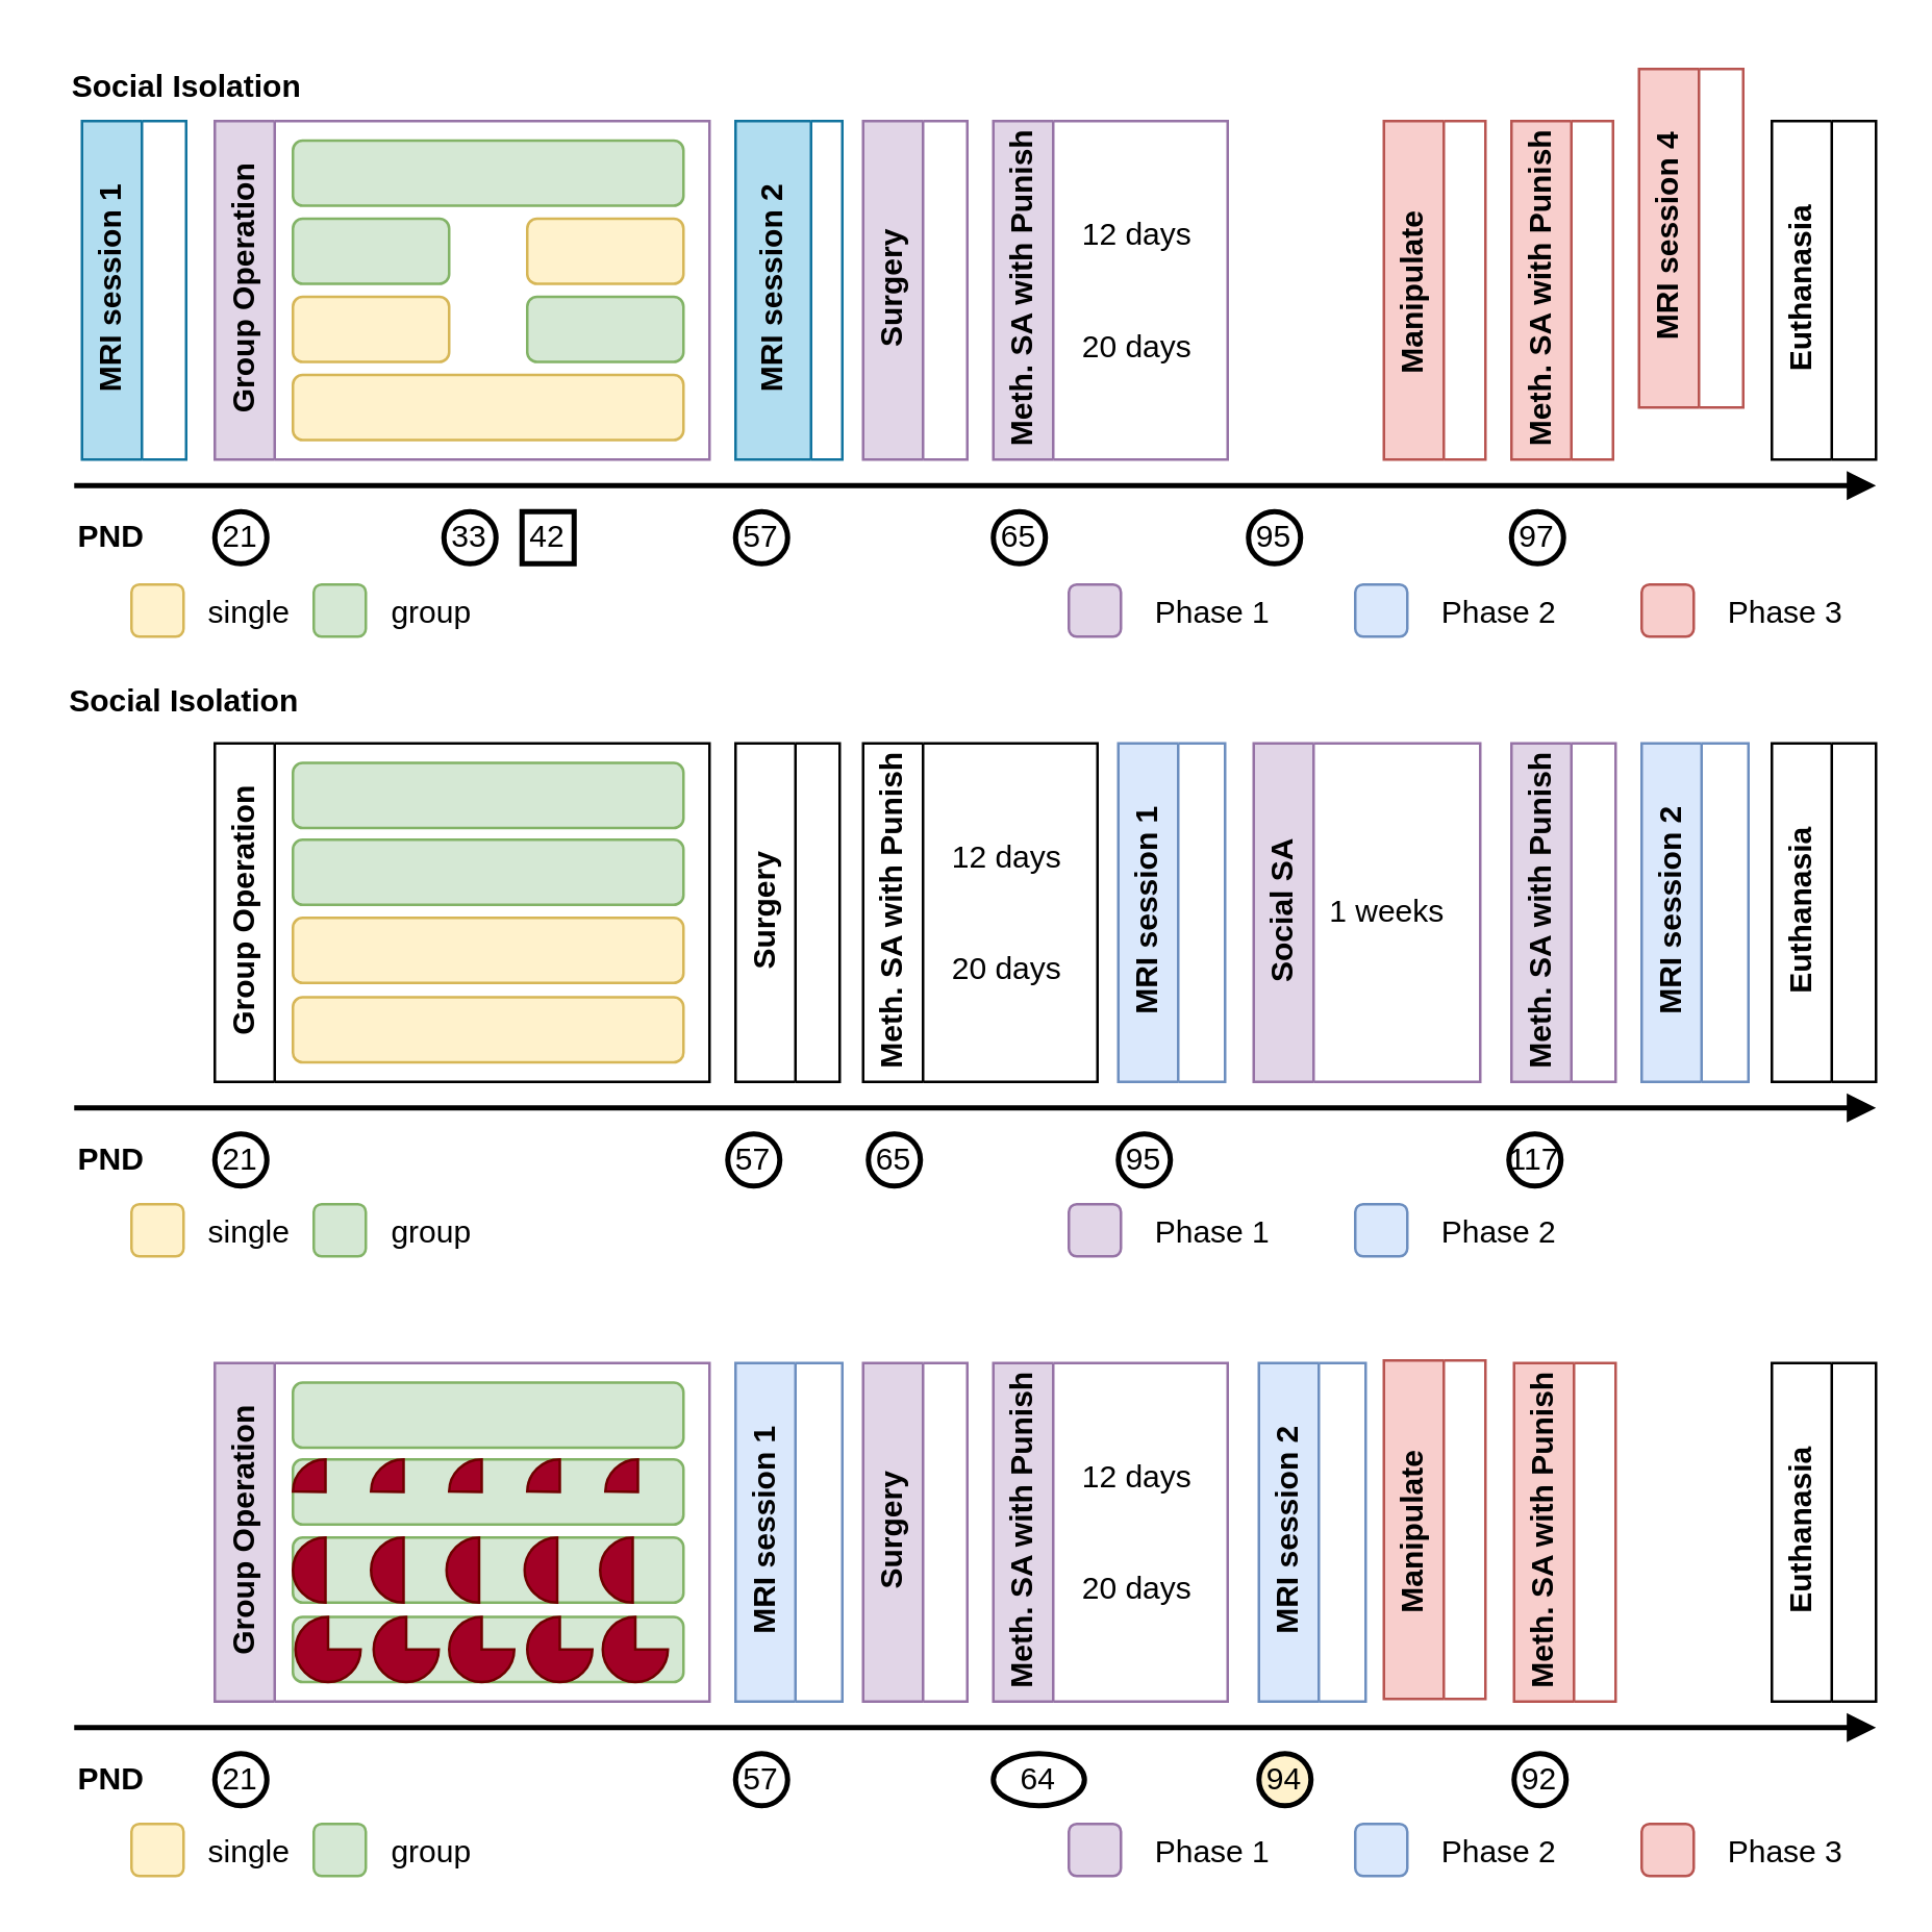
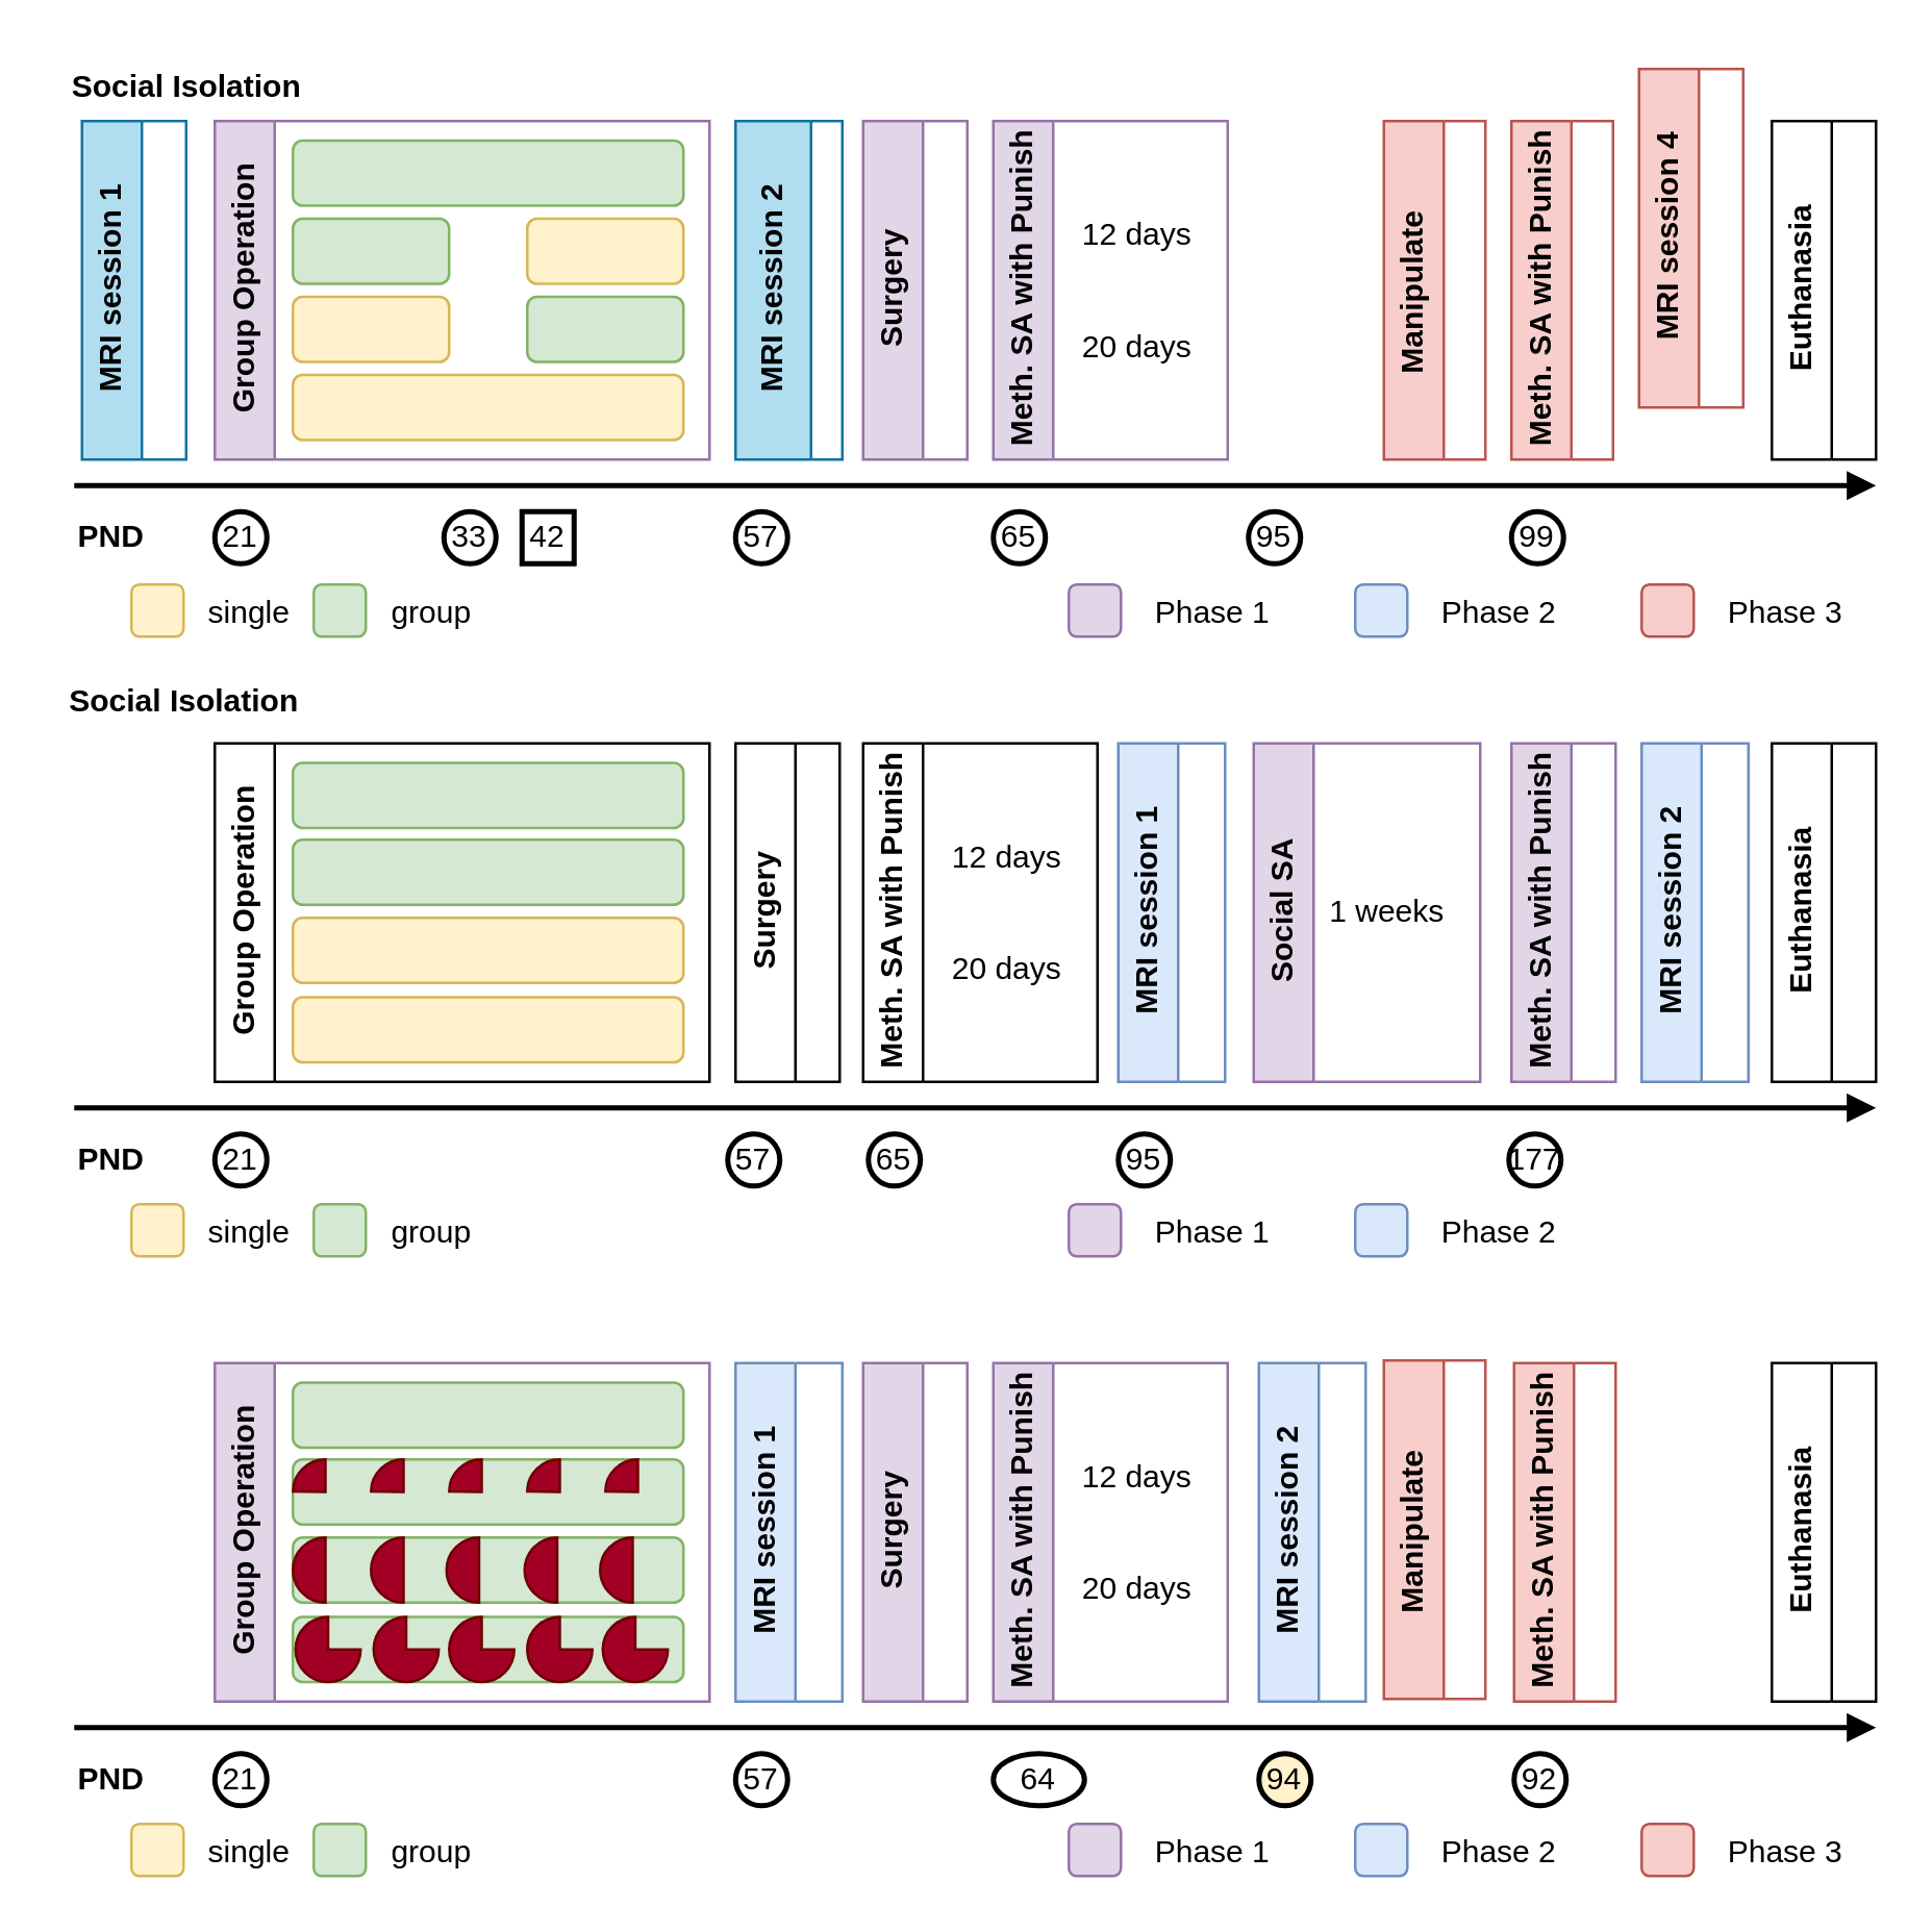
- <mxCell id="20" value="97" style="ellipse;whiteSpace=wrap;html=1;aspect=fixed;strokeWidth=2;" parent="1" vertex="1"><mxGeometry x="580" y="196" width="20" height="20" as="geometry" /></mxCell>
+ <mxCell id="20" value="99" style="ellipse;whiteSpace=wrap;html=1;aspect=fixed;strokeWidth=2;" parent="1" vertex="1"><mxGeometry x="580" y="196" width="20" height="20" as="geometry" /></mxCell>
- <mxCell id="100" value="117" style="ellipse;whiteSpace=wrap;html=1;aspect=fixed;strokeWidth=2;" parent="1" vertex="1"><mxGeometry x="579" y="435" width="20" height="20" as="geometry" /></mxCell>
+ <mxCell id="100" value="177" style="ellipse;whiteSpace=wrap;html=1;aspect=fixed;strokeWidth=2;" parent="1" vertex="1"><mxGeometry x="579" y="435" width="20" height="20" as="geometry" /></mxCell>
